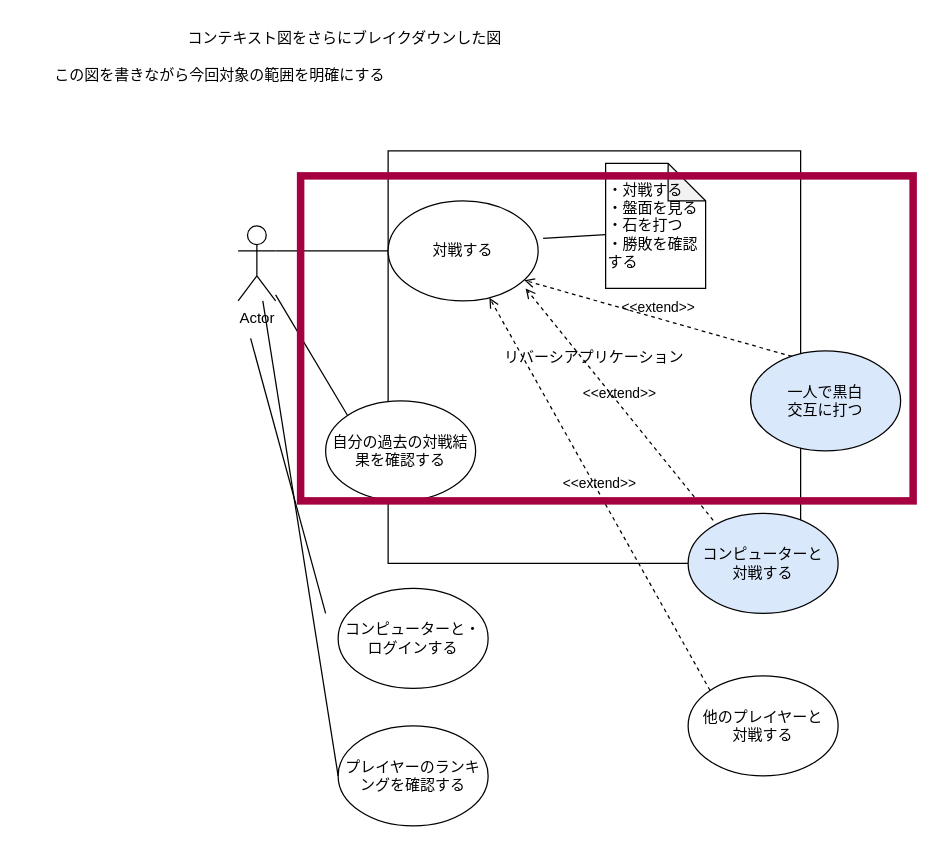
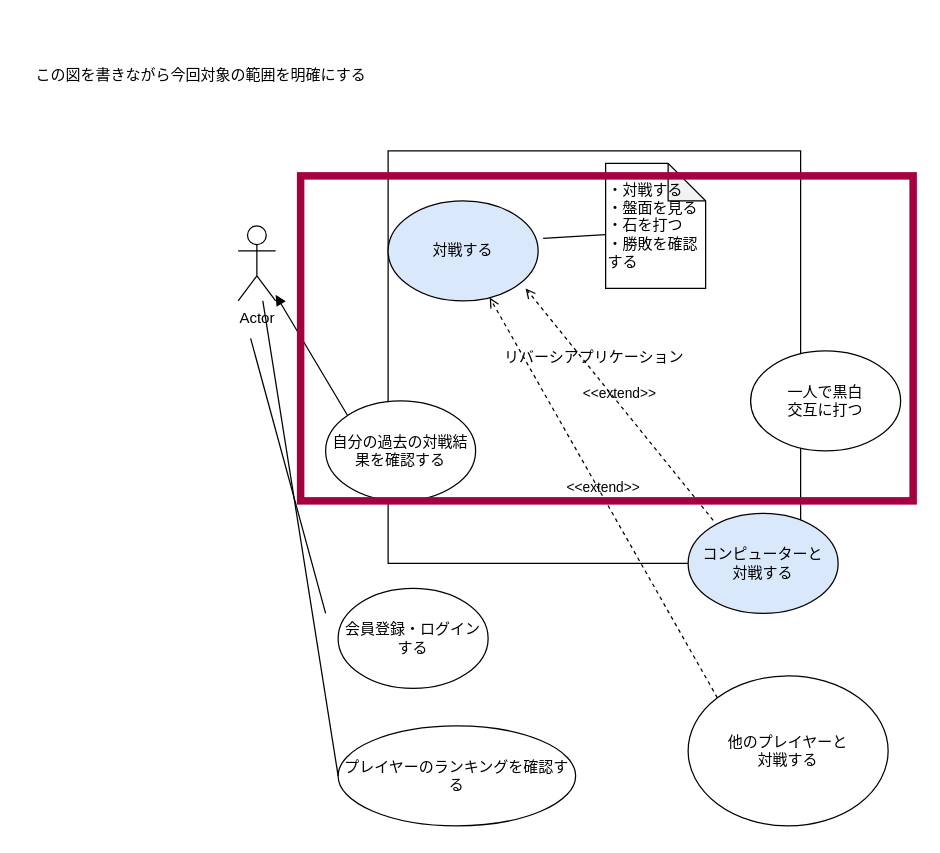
- <mxCell id="21" value="コンテキスト図をさらにブレイクダウンした図" style="text;html=1;align=center;verticalAlign=middle;resizable=0;points=[];autosize=1;strokeColor=none;fillColor=none;" vertex="1" parent="1"><mxGeometry x="140" y="20" width="270" height="20" as="geometry" /></mxCell>
- <mxCell id="22" value="この図を書きながら今回対象の範囲を明確にする" style="text;html=1;align=center;verticalAlign=middle;resizable=0;points=[];autosize=1;strokeColor=none;fillColor=none;" vertex="1" parent="1"><mxGeometry x="35" y="50" width="280" height="20" as="geometry" /></mxCell>
+ <mxCell id="22" value="この図を書きながら今回対象の範囲を明確にする" style="text;html=1;align=center;verticalAlign=middle;resizable=0;points=[];autosize=1;strokeColor=none;fillColor=none;" vertex="1" parent="1"><mxGeometry x="20" y="50" width="280" height="20" as="geometry" /></mxCell>
- <mxCell id="5" value="" style="endArrow=none;html=1;exitX=1;exitY=0.333;exitDx=0;exitDy=0;exitPerimeter=0;entryX=0;entryY=0.5;entryDx=0;entryDy=0;" edge="1" parent="1" source="2" target="4"><mxGeometry width="50" height="50" relative="1" as="geometry"><mxPoint x="250" y="230" as="sourcePoint" /><mxPoint x="300" y="180" as="targetPoint" /></mxGeometry></mxCell>
- <mxCell id="4" value="対戦する" style="ellipse;whiteSpace=wrap;html=1;" vertex="1" parent="1"><mxGeometry x="310" y="160" width="120" height="80" as="geometry" /></mxCell>
+ <mxCell id="4" value="対戦する" style="ellipse;whiteSpace=wrap;html=1;fillColor=#dae8fc;" vertex="1" parent="1"><mxGeometry x="310" y="160" width="120" height="80" as="geometry" /></mxCell>
- <mxCell id="16" value="" style="endArrow=none;html=1;exitX=0;exitY=0;exitDx=0;exitDy=0;" edge="1" parent="1" source="8" target="2"><mxGeometry width="50" height="50" relative="1" as="geometry"><mxPoint x="410" y="300" as="sourcePoint" /><mxPoint x="460" y="250" as="targetPoint" /></mxGeometry></mxCell>
+ <mxCell id="16" value="" style="endArrow=block;html=1;exitX=0;exitY=0;exitDx=0;exitDy=0;" edge="1" parent="1" source="8" target="2"><mxGeometry width="50" height="50" relative="1" as="geometry"><mxPoint x="410" y="300" as="sourcePoint" /><mxPoint x="460" y="250" as="targetPoint" /></mxGeometry></mxCell>
- <mxCell id="15" value="&amp;lt;&amp;lt;extend&amp;gt;&amp;gt;" style="html=1;verticalAlign=bottom;labelBackgroundColor=none;endArrow=open;endFill=0;dashed=1;exitX=0.275;exitY=0.056;exitDx=0;exitDy=0;exitPerimeter=0;entryX=0.908;entryY=0.794;entryDx=0;entryDy=0;entryPerimeter=0;" edge="1" parent="1" source="10" target="4"><mxGeometry width="160" relative="1" as="geometry"><mxPoint x="542.04" y="358.96" as="sourcePoint" /><mxPoint x="450" y="330" as="targetPoint" /></mxGeometry></mxCell>
- <mxCell id="10" value="一人で黒白&lt;br&gt;交互に打つ" style="ellipse;whiteSpace=wrap;html=1;fillColor=#dae8fc;" vertex="1" parent="1"><mxGeometry x="600" y="280" width="120" height="80" as="geometry" /></mxCell>
+ <mxCell id="10" value="一人で黒白&lt;br&gt;交互に打つ" style="ellipse;whiteSpace=wrap;html=1;" vertex="1" parent="1"><mxGeometry x="600" y="280" width="120" height="80" as="geometry" /></mxCell>
- <mxCell id="9" value="コンピューターと・ログインする" style="ellipse;whiteSpace=wrap;html=1;" vertex="1" parent="1"><mxGeometry x="270" y="470" width="120" height="80" as="geometry" /></mxCell>
+ <mxCell id="9" value="会員登録・ログインする" style="ellipse;whiteSpace=wrap;html=1;" vertex="1" parent="1"><mxGeometry x="270" y="470" width="120" height="80" as="geometry" /></mxCell>
- <mxCell id="12" value="他のプレイヤーと&lt;br&gt;対戦する" style="ellipse;whiteSpace=wrap;html=1;" vertex="1" parent="1"><mxGeometry x="550" y="540" width="120" height="80" as="geometry" /></mxCell>
+ <mxCell id="12" value="他のプレイヤーと&lt;br&gt;対戦する" style="ellipse;whiteSpace=wrap;html=1;" vertex="1" parent="1"><mxGeometry x="550" y="540" width="160" height="120" as="geometry" /></mxCell>
- <mxCell id="18" value="プレイヤーのランキングを確認する" style="ellipse;whiteSpace=wrap;html=1;" vertex="1" parent="1"><mxGeometry x="270" y="580" width="120" height="80" as="geometry" /></mxCell>
+ <mxCell id="18" value="プレイヤーのランキングを確認する" style="ellipse;whiteSpace=wrap;html=1;" vertex="1" parent="1"><mxGeometry x="270" y="580" width="190" height="80" as="geometry" /></mxCell>
